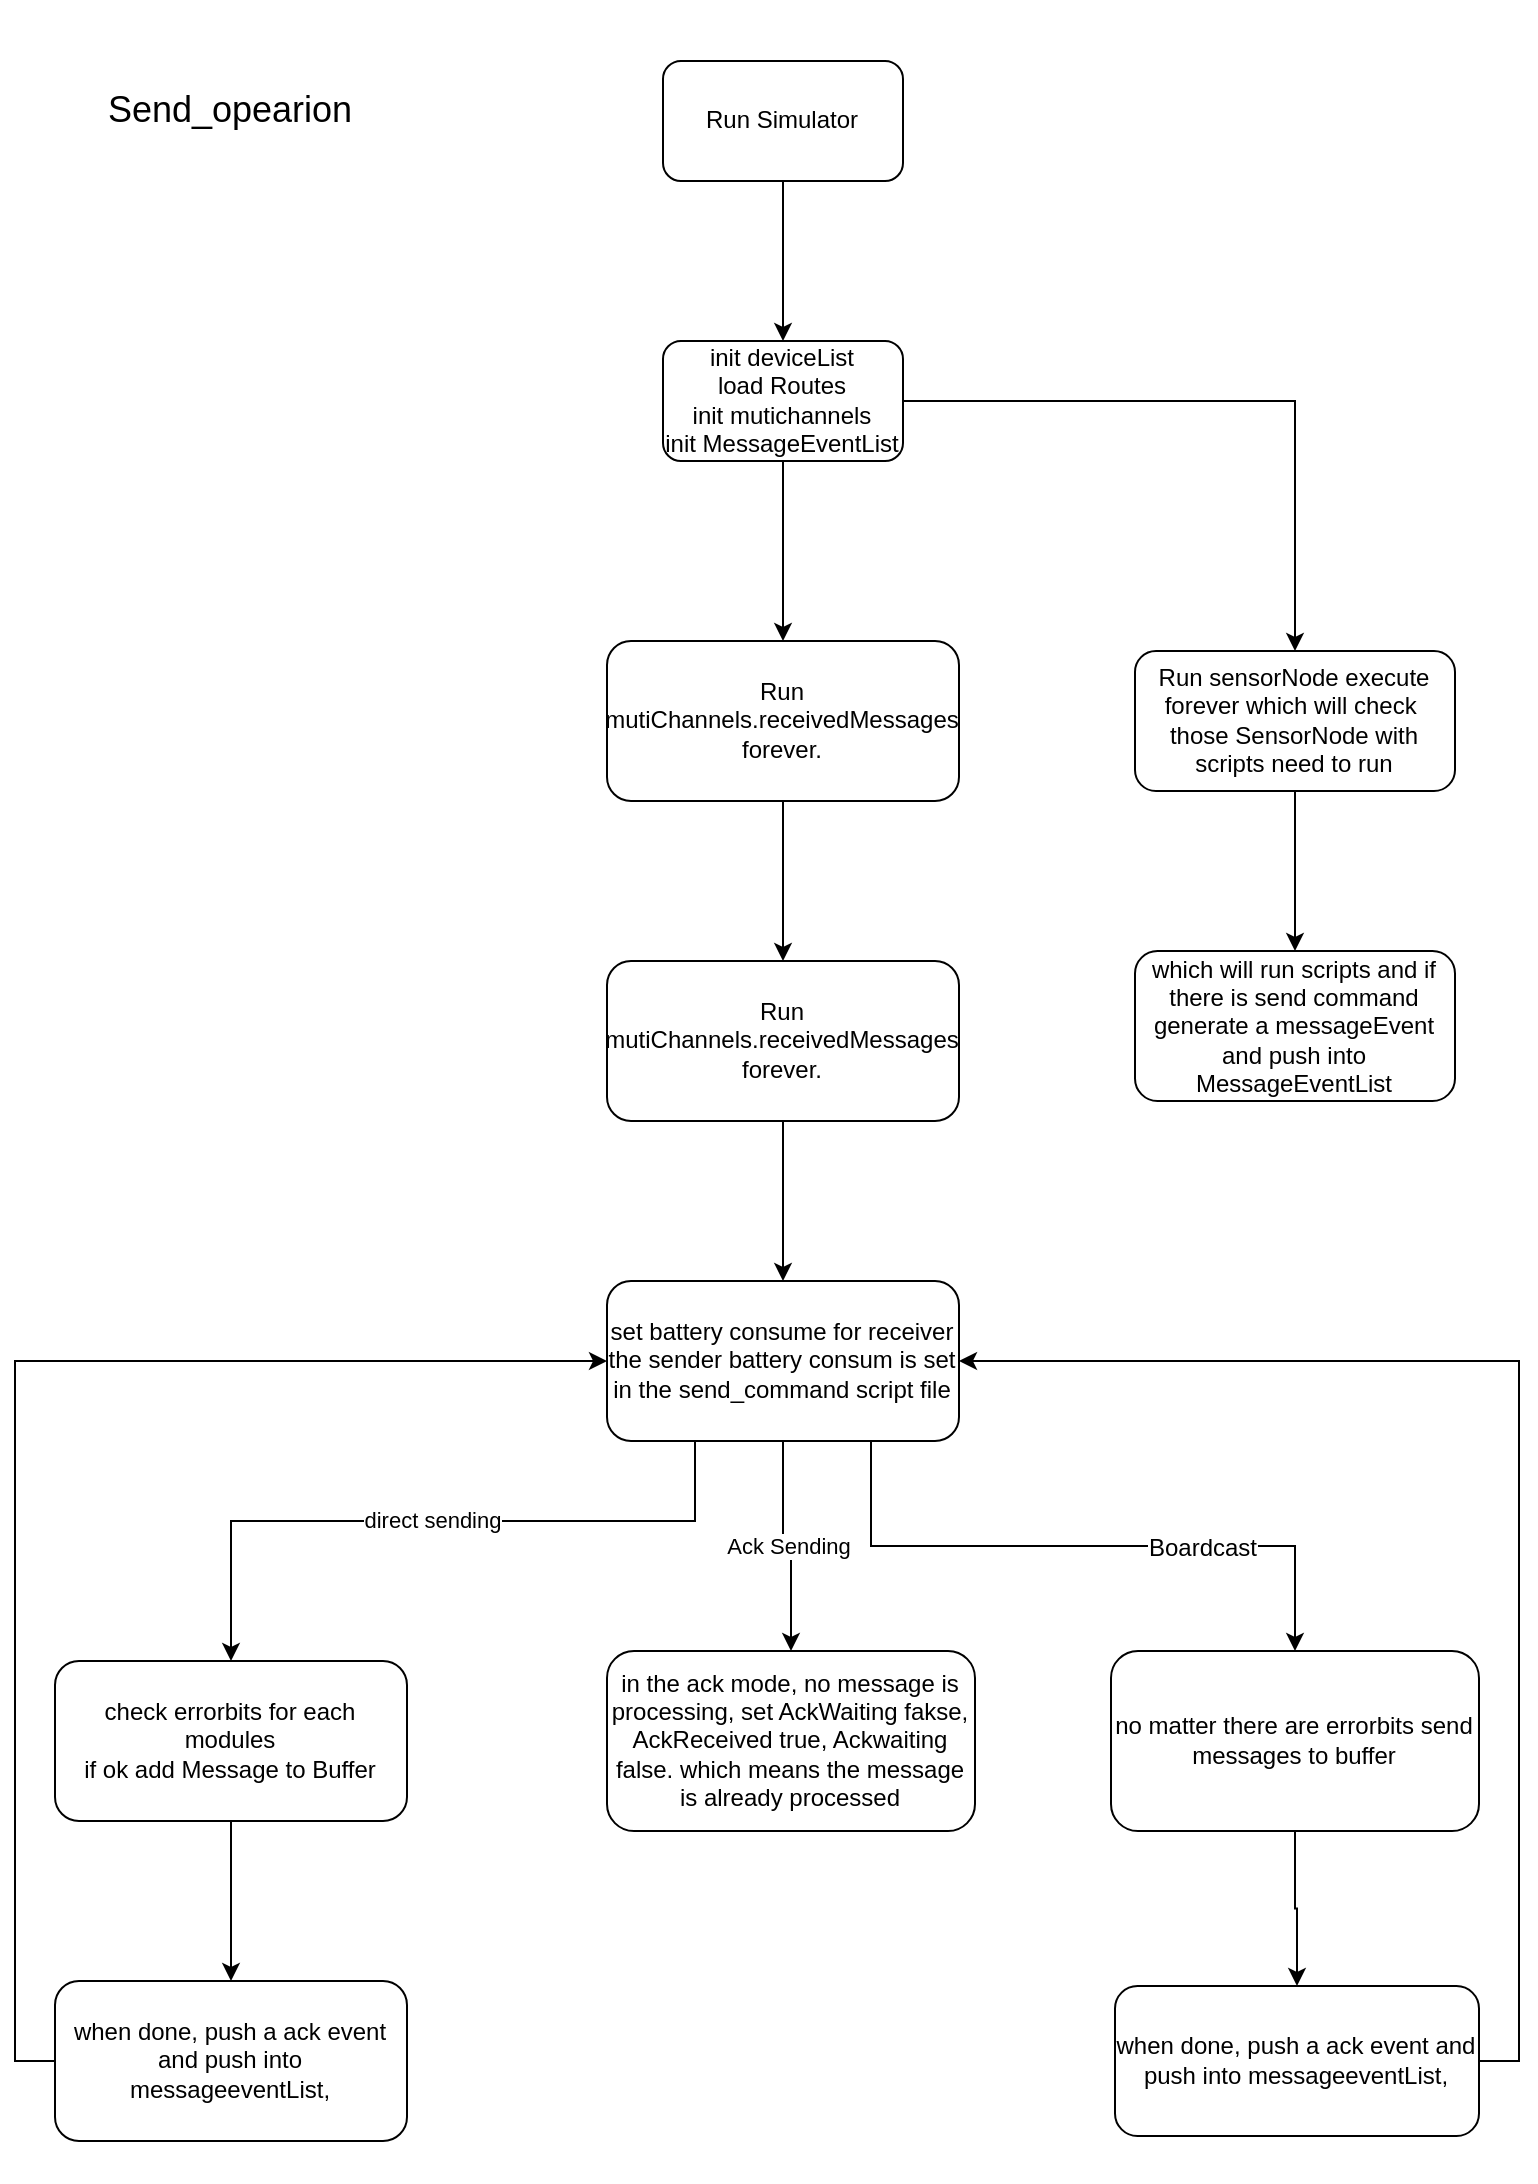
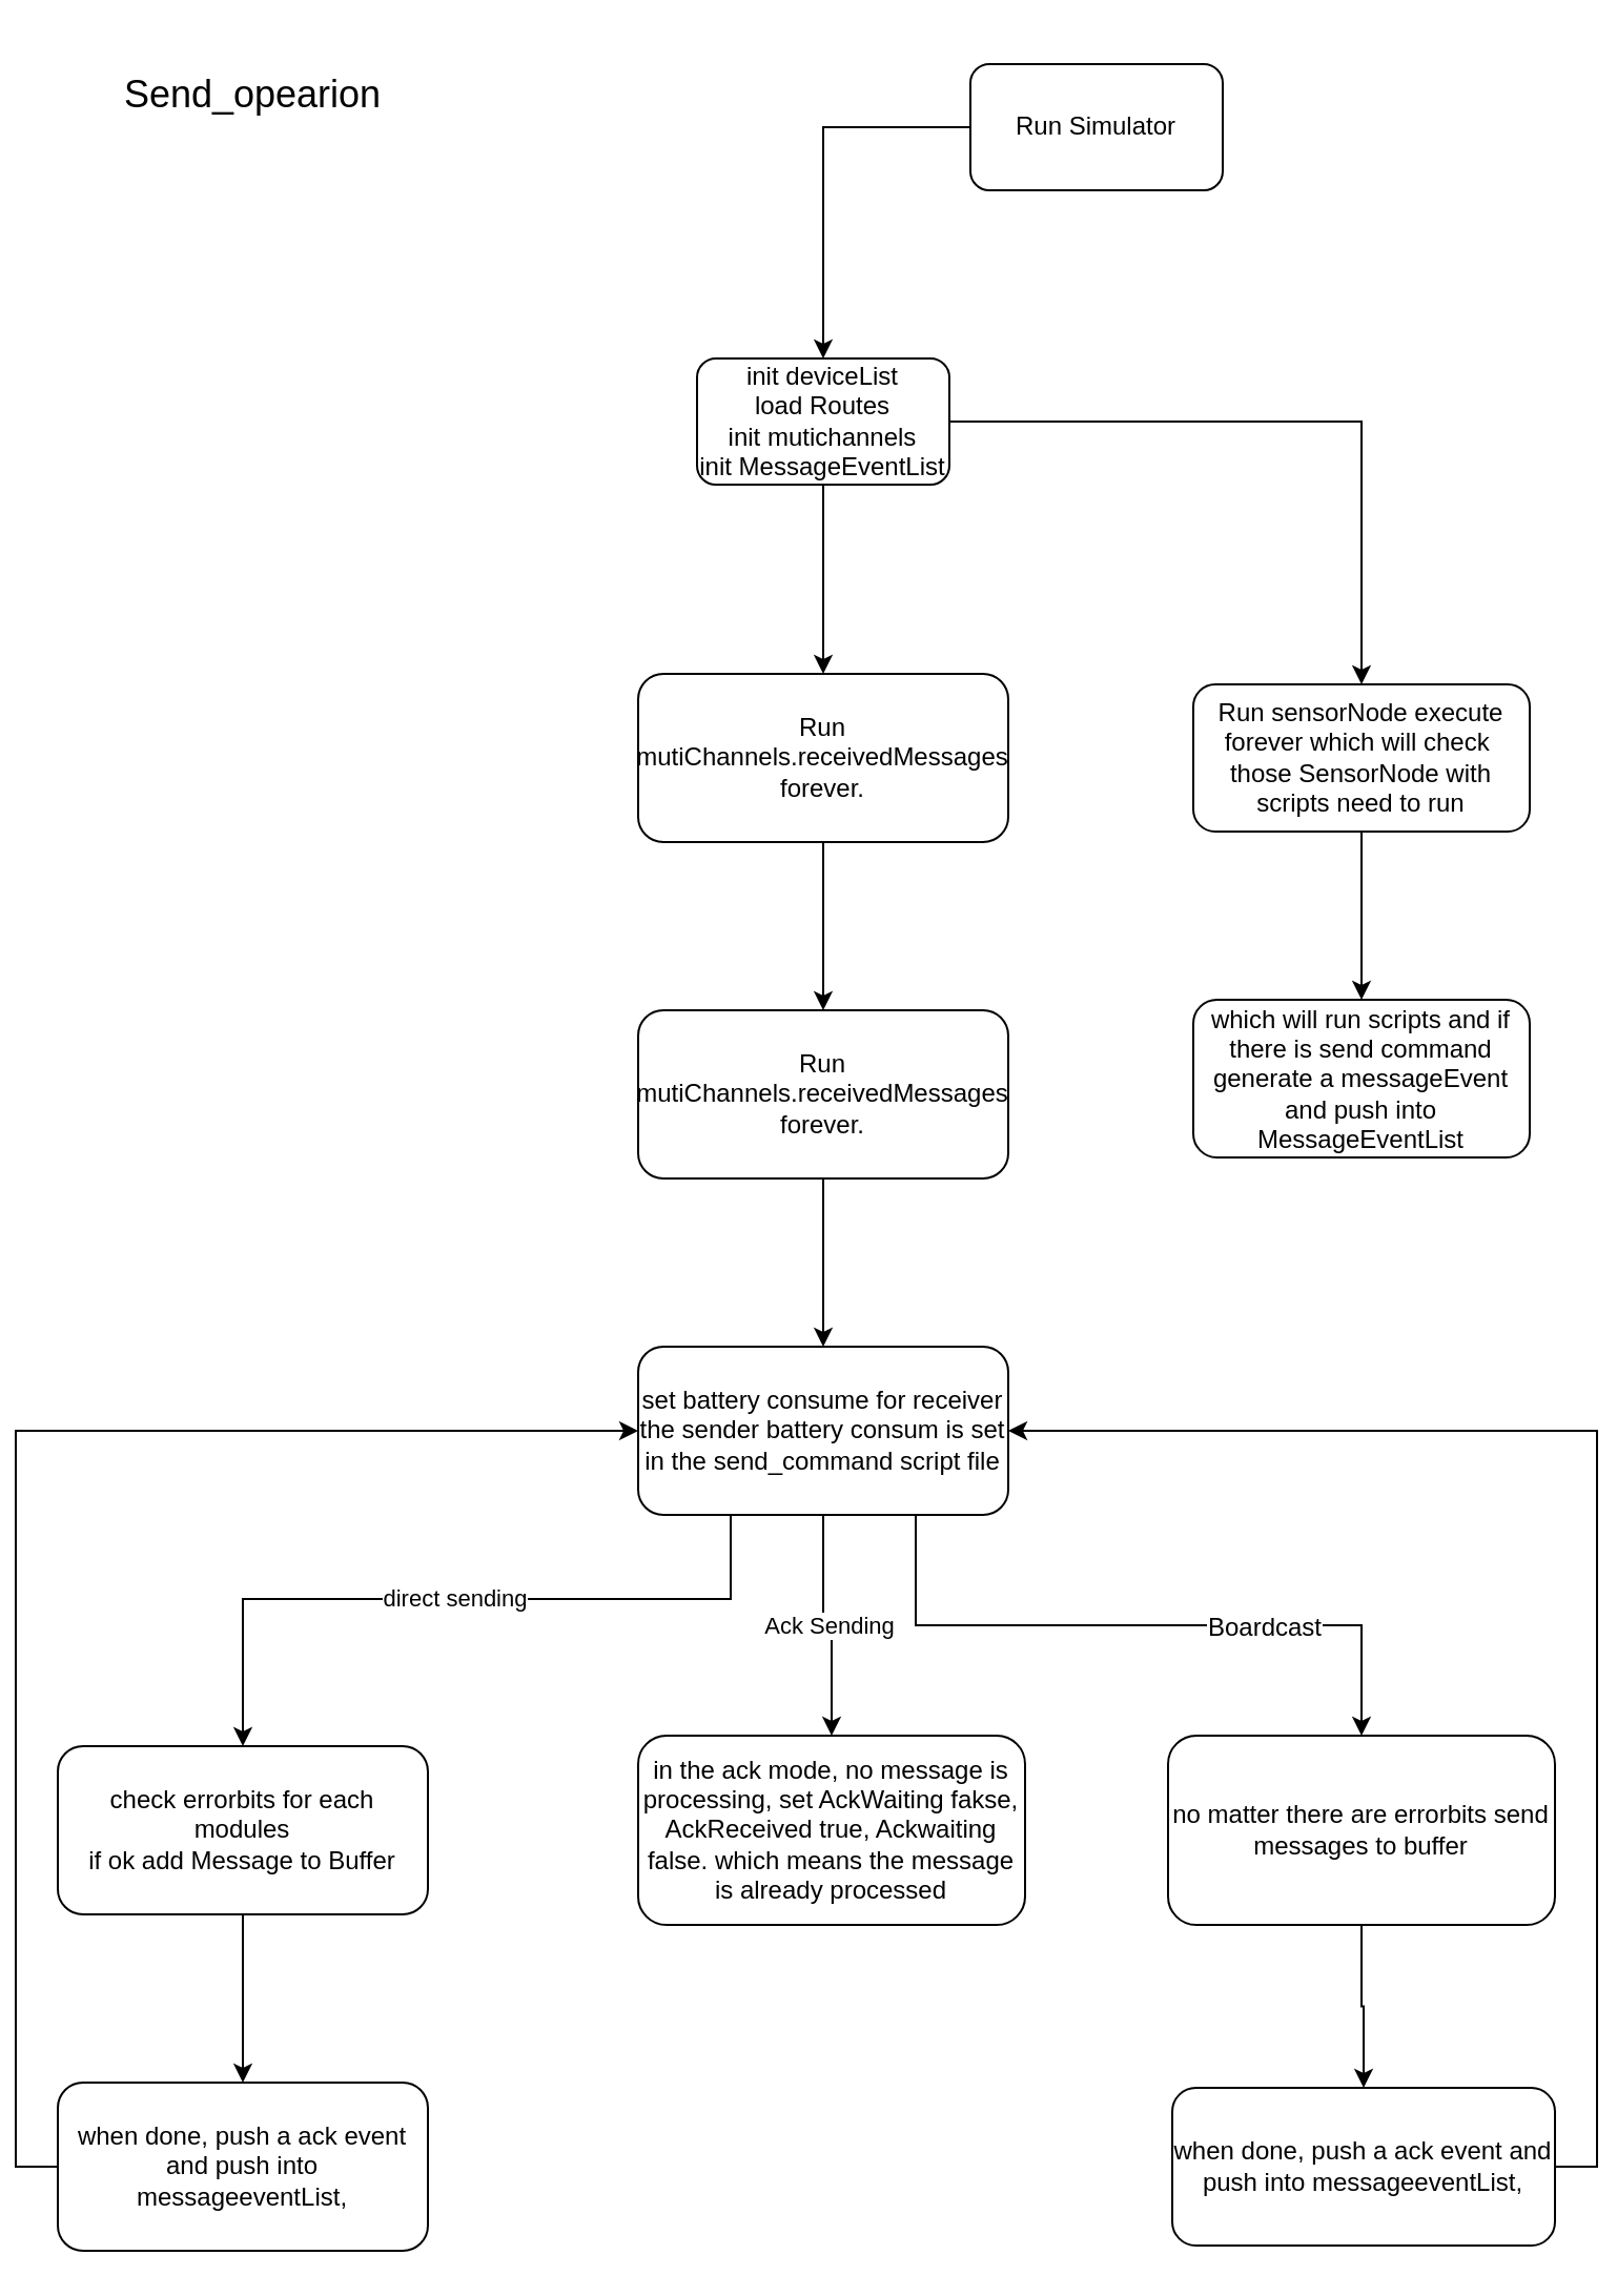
- <mxCell id="28" value="&lt;font style=&quot;font-size: 18px&quot;&gt;Send_opearion&lt;/font&gt;" style="text;html=1;strokeColor=none;fillColor=none;align=center;verticalAlign=middle;whiteSpace=wrap;rounded=0;" vertex="1" parent="1"><mxGeometry x="28" y="20" width="160" height="70" as="geometry" /></mxCell>
+ <mxCell id="28" value="&lt;font style=&quot;font-size: 18px&quot;&gt;Send_opearion&lt;/font&gt;" style="text;html=1;strokeColor=none;fillColor=none;align=center;verticalAlign=middle;whiteSpace=wrap;rounded=0;" vertex="1" parent="1"><mxGeometry x="33" y="10" width="160" height="70" as="geometry" /></mxCell>
- <mxCell id="3" value="&lt;span style=&quot;white-space: normal&quot;&gt;Run Simulator&lt;/span&gt;" style="rounded=1;whiteSpace=wrap;html=1;" vertex="1" parent="1"><mxGeometry x="324" y="30" width="120" height="60" as="geometry" /></mxCell>
+ <mxCell id="3" value="&lt;span style=&quot;white-space: normal&quot;&gt;Run Simulator&lt;/span&gt;" style="rounded=1;whiteSpace=wrap;html=1;" vertex="1" parent="1"><mxGeometry x="454" y="30" width="120" height="60" as="geometry" /></mxCell>
